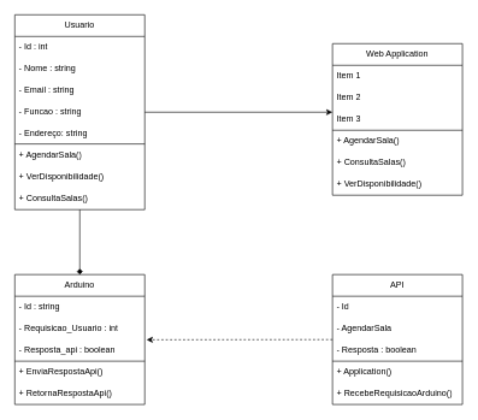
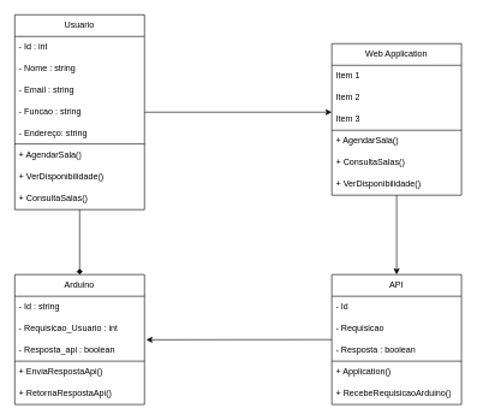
+ <mxCell id="29" style="edgeStyle=none;rounded=0;orthogonalLoop=1;jettySize=auto;html=1;" edge="1" parent="1" source="30" target="21"><mxGeometry relative="1" as="geometry" /></mxCell>
- <mxCell id="23" value="- AgendarSala" style="text;strokeColor=none;fillColor=none;align=left;verticalAlign=middle;spacingLeft=4;spacingRight=4;overflow=hidden;points=[[0,0.5],[1,0.5]];portConstraint=eastwest;rotatable=0;whiteSpace=wrap;html=1;" parent="21" vertex="1"><mxGeometry y="60" width="180" height="30" as="geometry" /></mxCell>
+ <mxCell id="23" value="- Requisicao" style="text;strokeColor=none;fillColor=none;align=left;verticalAlign=middle;spacingLeft=4;spacingRight=4;overflow=hidden;points=[[0,0.5],[1,0.5]];portConstraint=eastwest;rotatable=0;whiteSpace=wrap;html=1;" parent="21" vertex="1"><mxGeometry y="60" width="180" height="30" as="geometry" /></mxCell>
- <mxCell id="20" style="edgeStyle=none;rounded=0;orthogonalLoop=1;jettySize=auto;html=1;entryX=1.014;entryY=0.011;entryDx=0;entryDy=0;entryPerimeter=0;dashed=1;" edge="1" parent="1" source="21" target="16"><mxGeometry relative="1" as="geometry" /></mxCell>
+ <mxCell id="20" style="edgeStyle=none;rounded=0;orthogonalLoop=1;jettySize=auto;html=1;entryX=1.014;entryY=0.011;entryDx=0;entryDy=0;entryPerimeter=0;" edge="1" parent="1" source="21" target="16"><mxGeometry relative="1" as="geometry" /></mxCell>
